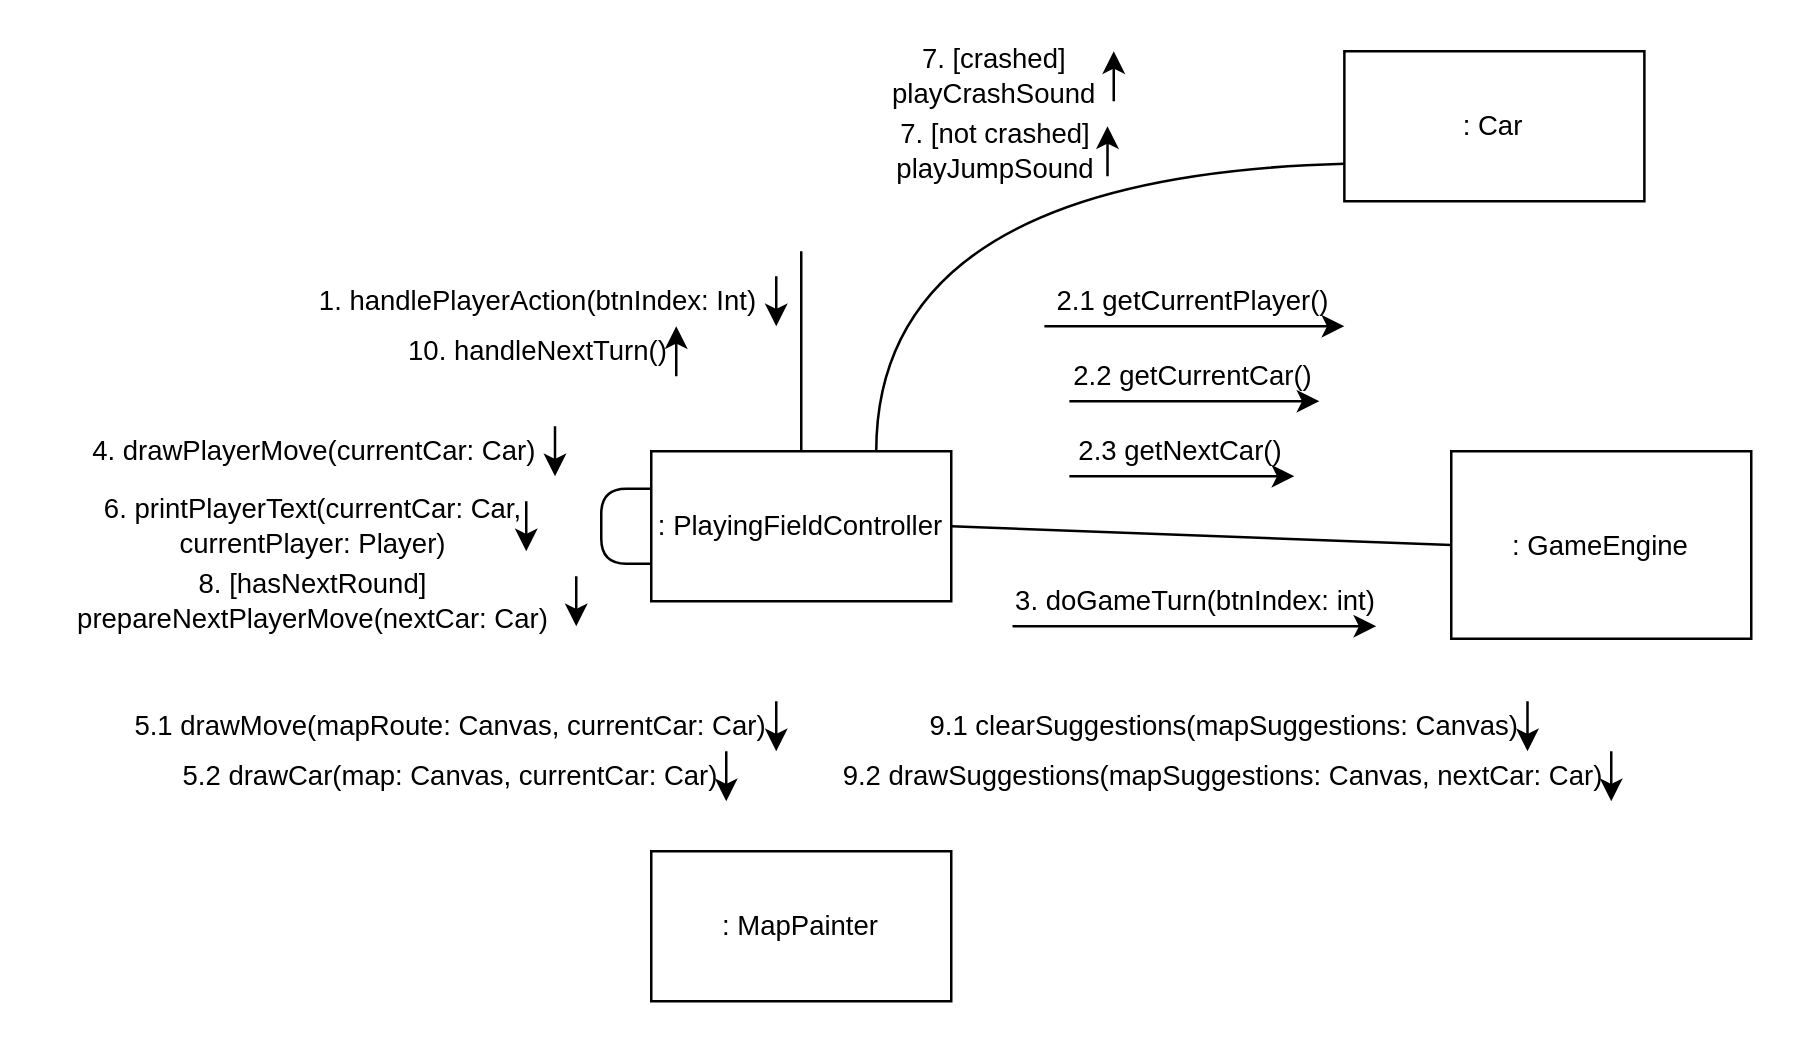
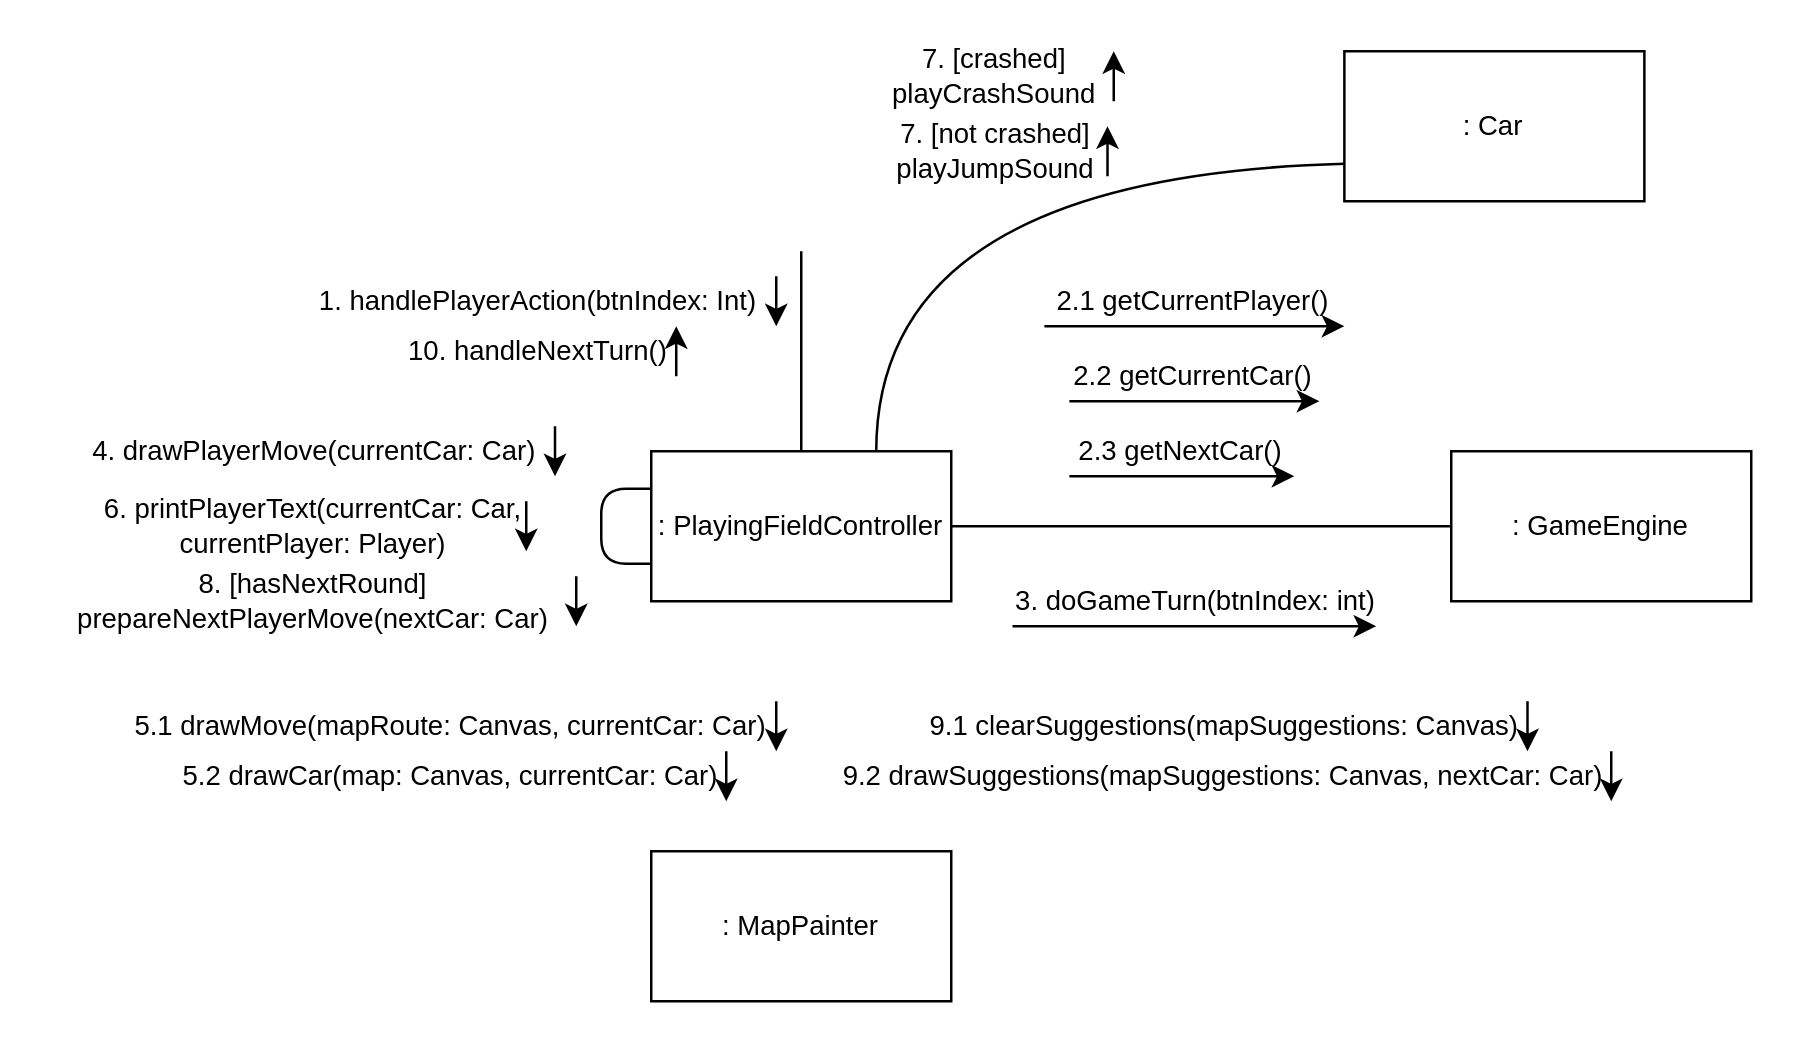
- <mxCell id="5" value=": GameEngine" style="rounded=0;whiteSpace=wrap;html=1;fontSize=11;" vertex="1" parent="1"><mxGeometry x="580" y="180" width="120" height="75" as="geometry" /></mxCell>
+ <mxCell id="5" value=": GameEngine" style="rounded=0;whiteSpace=wrap;html=1;fontSize=11;" vertex="1" parent="1"><mxGeometry x="580" y="180" width="120" height="60" as="geometry" /></mxCell>
